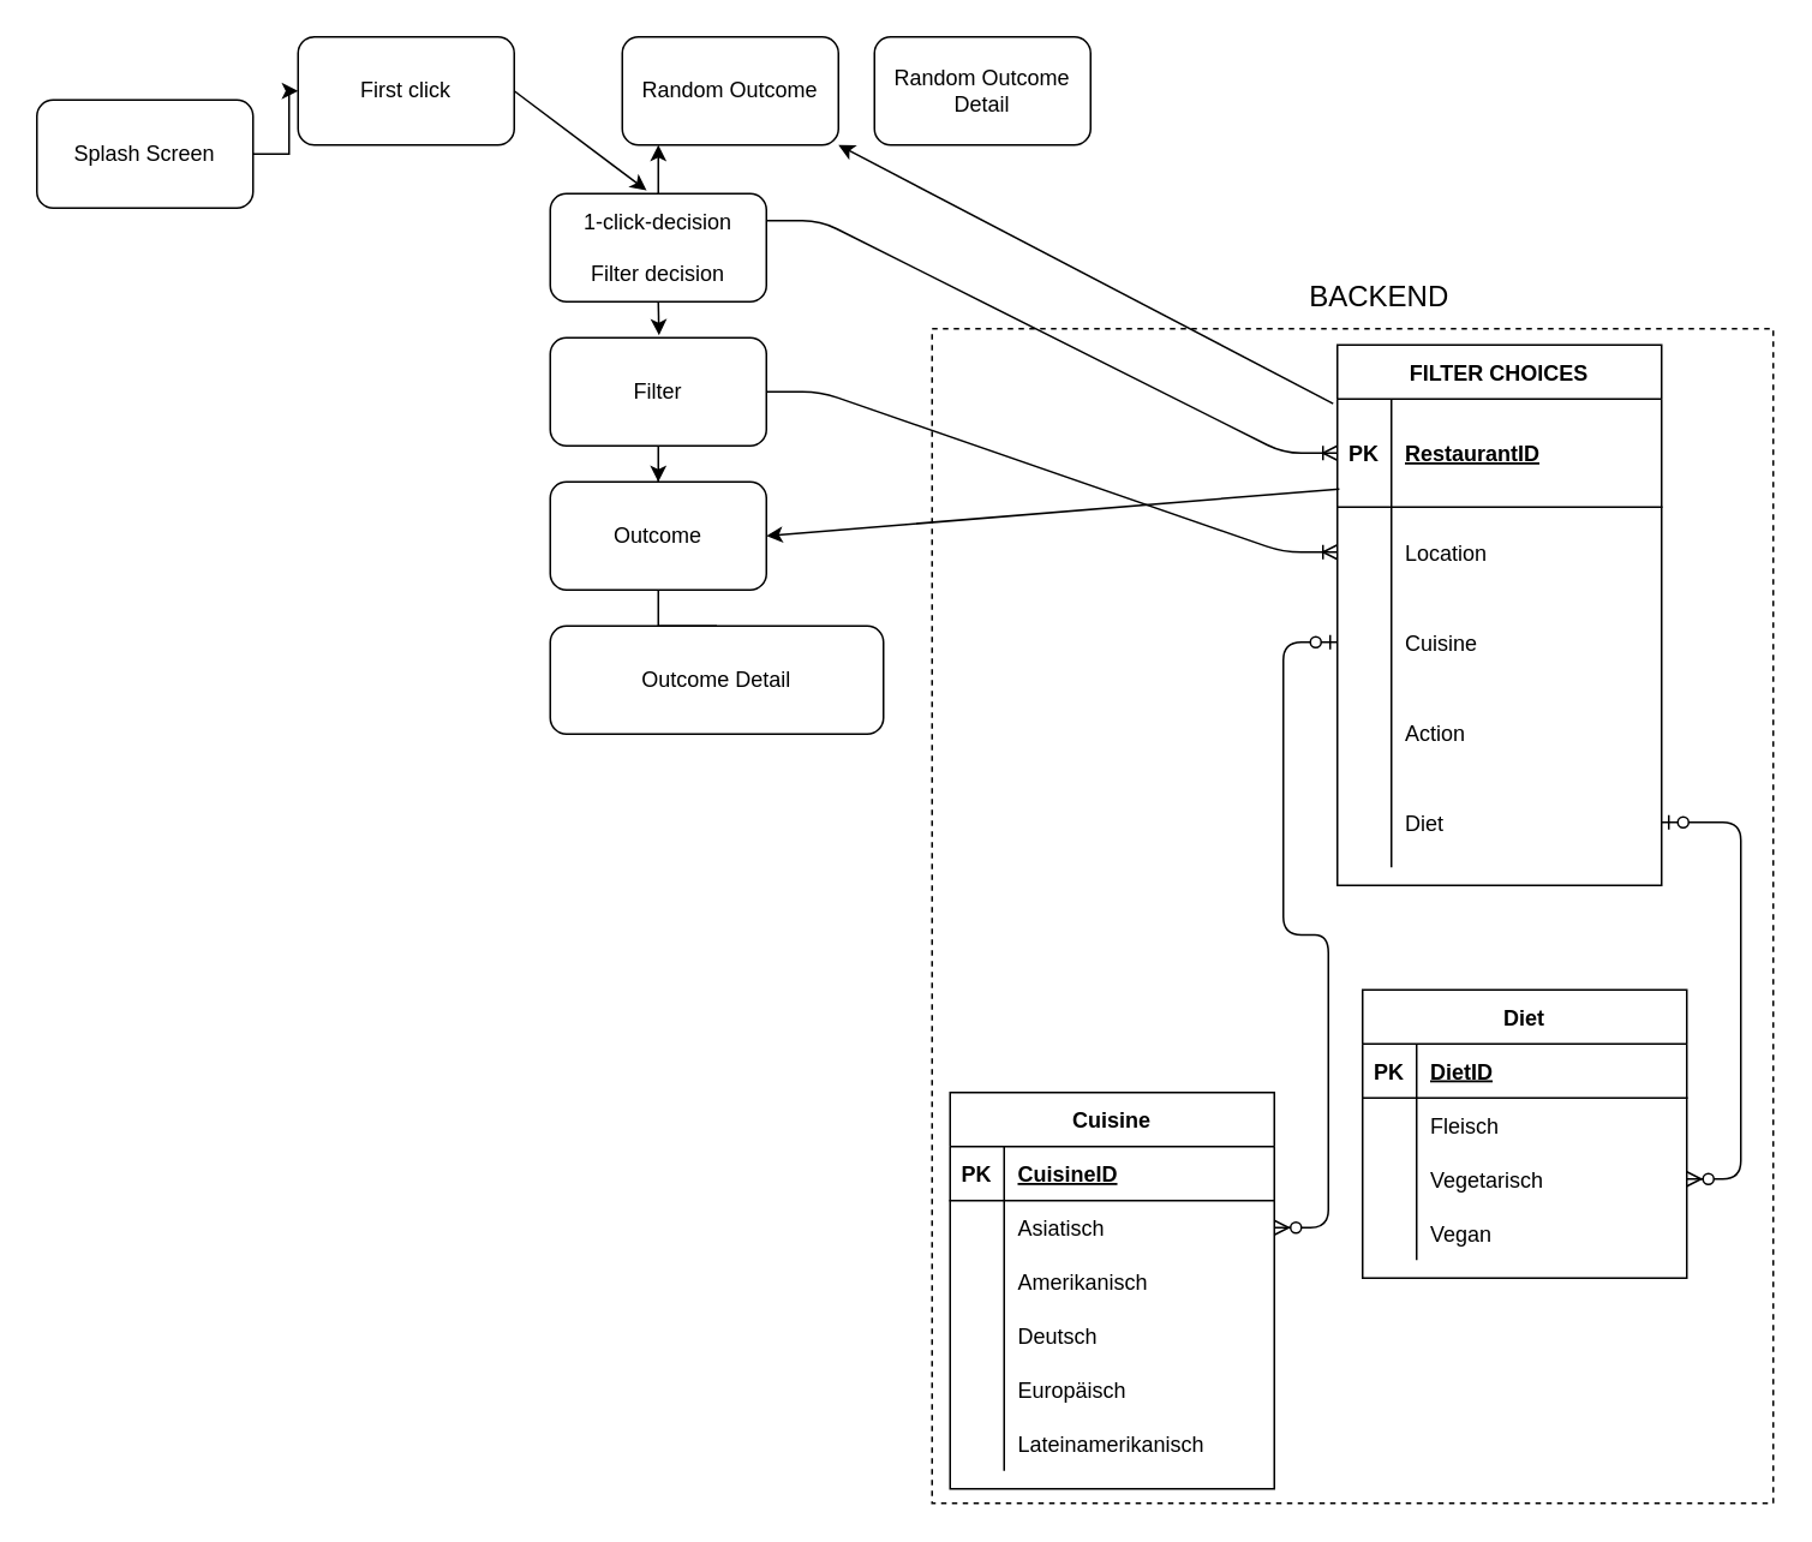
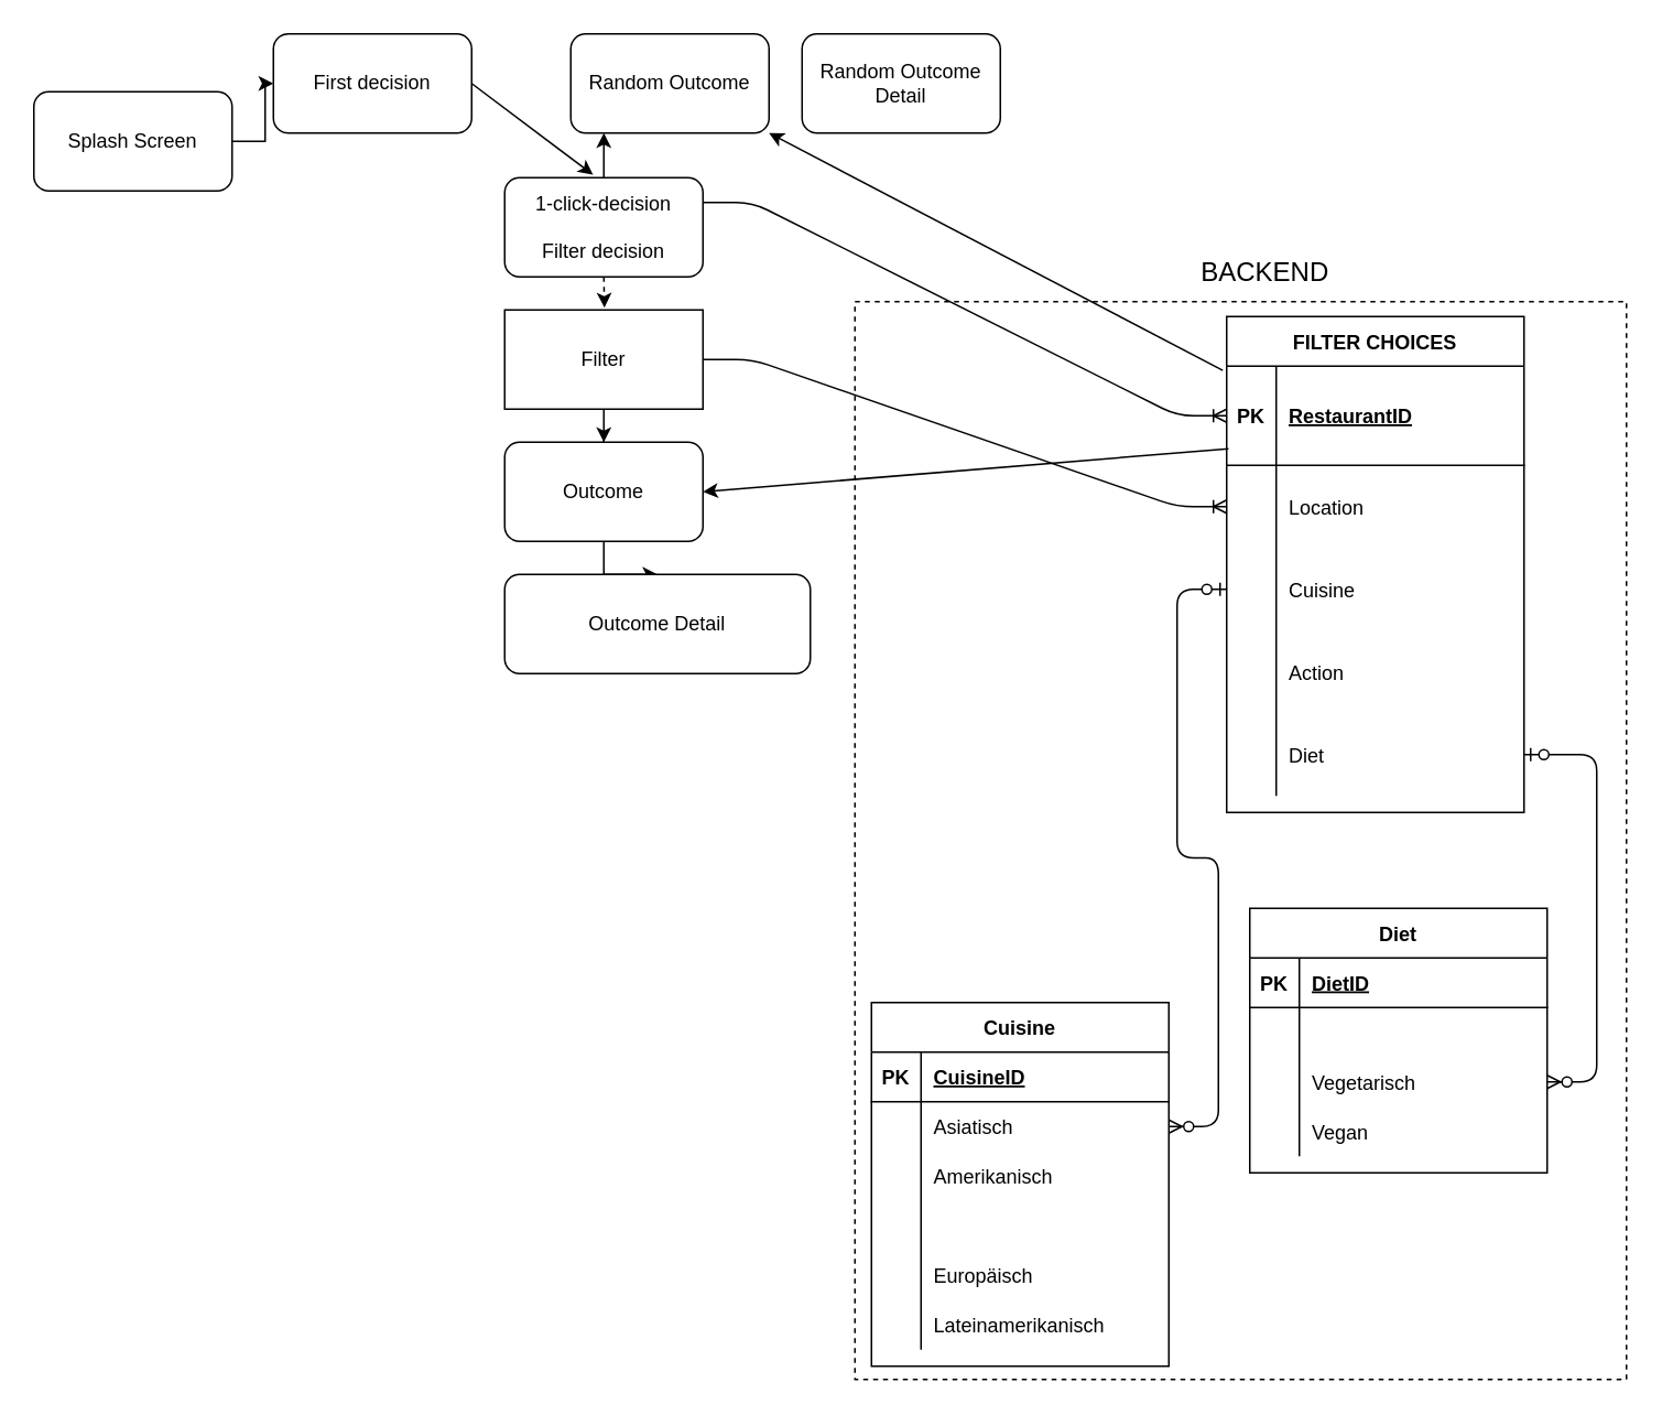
- <mxCell id="5" value="First click" style="rounded=1;whiteSpace=wrap;html=1;" parent="1" vertex="1"><mxGeometry x="165" y="20" width="120" height="60" as="geometry" /></mxCell>
+ <mxCell id="5" value="First decision" style="rounded=1;whiteSpace=wrap;html=1;" parent="1" vertex="1"><mxGeometry x="165" y="20" width="120" height="60" as="geometry" /></mxCell>
- <mxCell id="6" style="edgeStyle=orthogonalEdgeStyle;rounded=0;orthogonalLoop=1;jettySize=auto;html=1;exitX=0.5;exitY=1;exitDx=0;exitDy=0;entryX=0.503;entryY=-0.023;entryDx=0;entryDy=0;entryPerimeter=0;" parent="1" source="7" target="11" edge="1"><mxGeometry relative="1" as="geometry" /></mxCell>
+ <mxCell id="6" style="edgeStyle=orthogonalEdgeStyle;rounded=0;orthogonalLoop=1;jettySize=auto;html=1;exitX=0.5;exitY=1;exitDx=0;exitDy=0;entryX=0.503;entryY=-0.023;entryDx=0;entryDy=0;entryPerimeter=0;dashed=1;" parent="1" source="7" target="11" edge="1"><mxGeometry relative="1" as="geometry" /></mxCell>
- <mxCell id="11" value="Filter" style="rounded=1;whiteSpace=wrap;html=1;" parent="1" vertex="1"><mxGeometry x="305" y="187" width="120" height="60" as="geometry" /></mxCell>
+ <mxCell id="11" value="Filter" style="whiteSpace=wrap;html=1;rounded=0;" parent="1" vertex="1"><mxGeometry x="305" y="187" width="120" height="60" as="geometry" /></mxCell>
- <mxCell id="12" value="" style="edgeStyle=orthogonalEdgeStyle;rounded=0;orthogonalLoop=1;jettySize=auto;html=1;endArrow=none;" parent="1" source="13" target="14" edge="1"><mxGeometry relative="1" as="geometry" /></mxCell>
+ <mxCell id="12" value="" style="edgeStyle=orthogonalEdgeStyle;rounded=0;orthogonalLoop=1;jettySize=auto;html=1;" parent="1" source="13" target="14" edge="1"><mxGeometry relative="1" as="geometry" /></mxCell>
- <mxCell id="58" value="Fleisch" style="shape=partialRectangle;connectable=0;fillColor=none;top=0;left=0;bottom=0;right=0;align=left;spacingLeft=6;overflow=hidden;" parent="56" vertex="1"><mxGeometry x="30" width="150" height="30" as="geometry" /></mxCell>
- <mxCell id="45" value="Deutsch" style="shape=partialRectangle;connectable=0;fillColor=none;top=0;left=0;bottom=0;right=0;align=left;spacingLeft=6;overflow=hidden;" parent="43" vertex="1"><mxGeometry x="30" width="150" height="30" as="geometry" /></mxCell>
